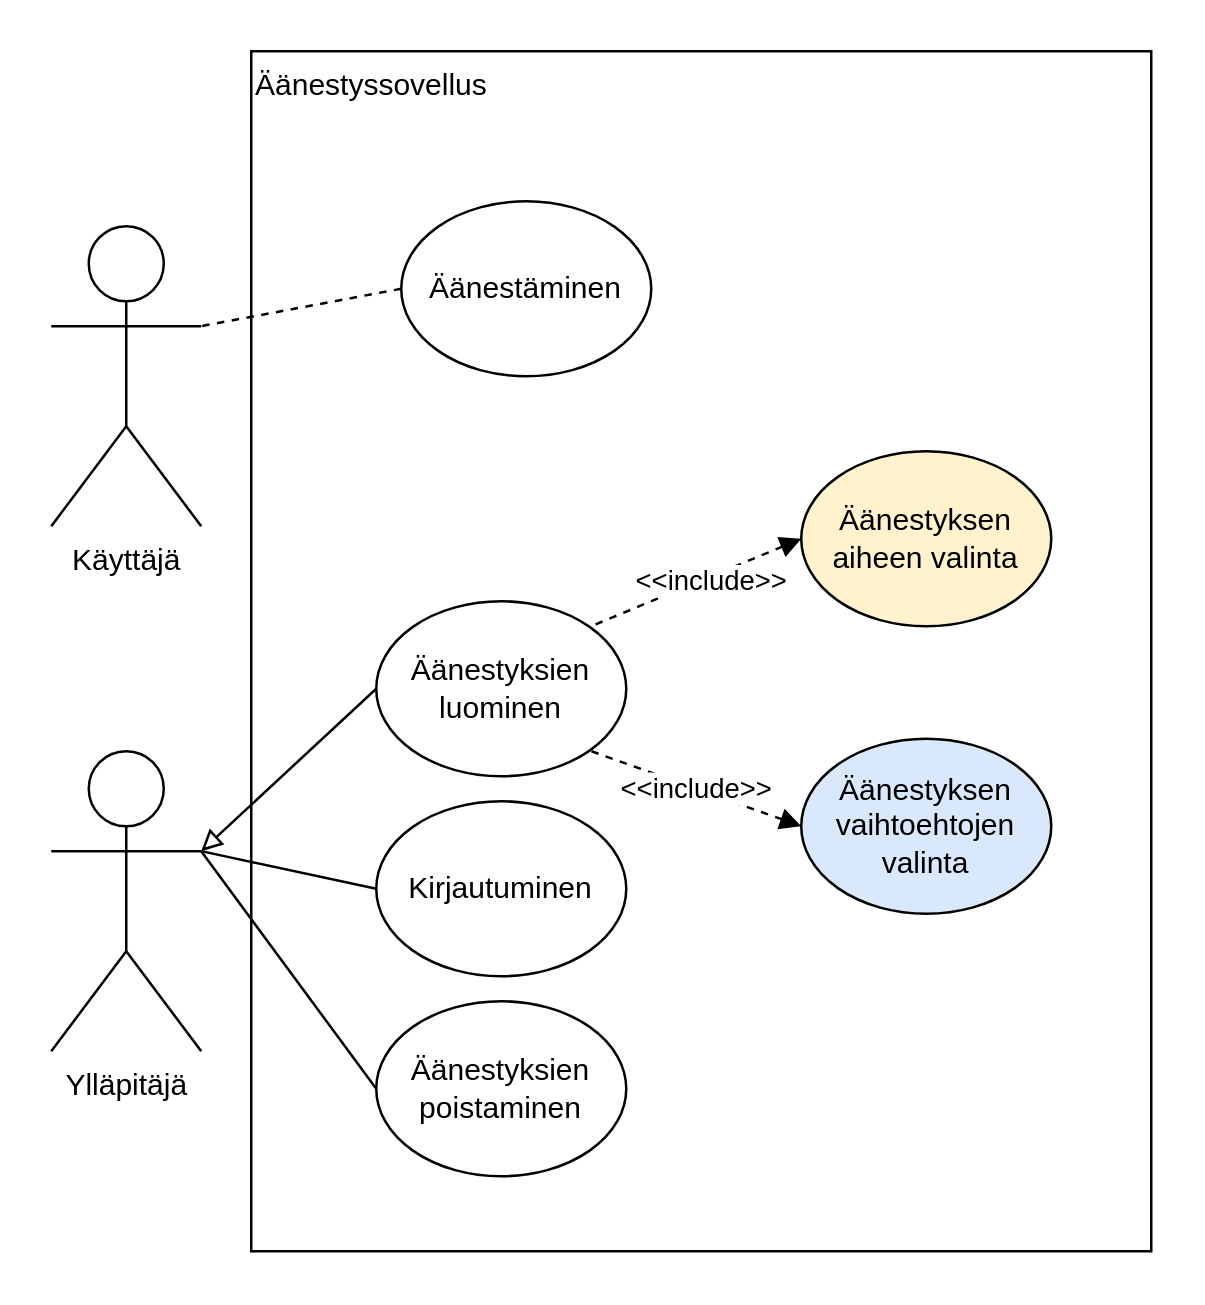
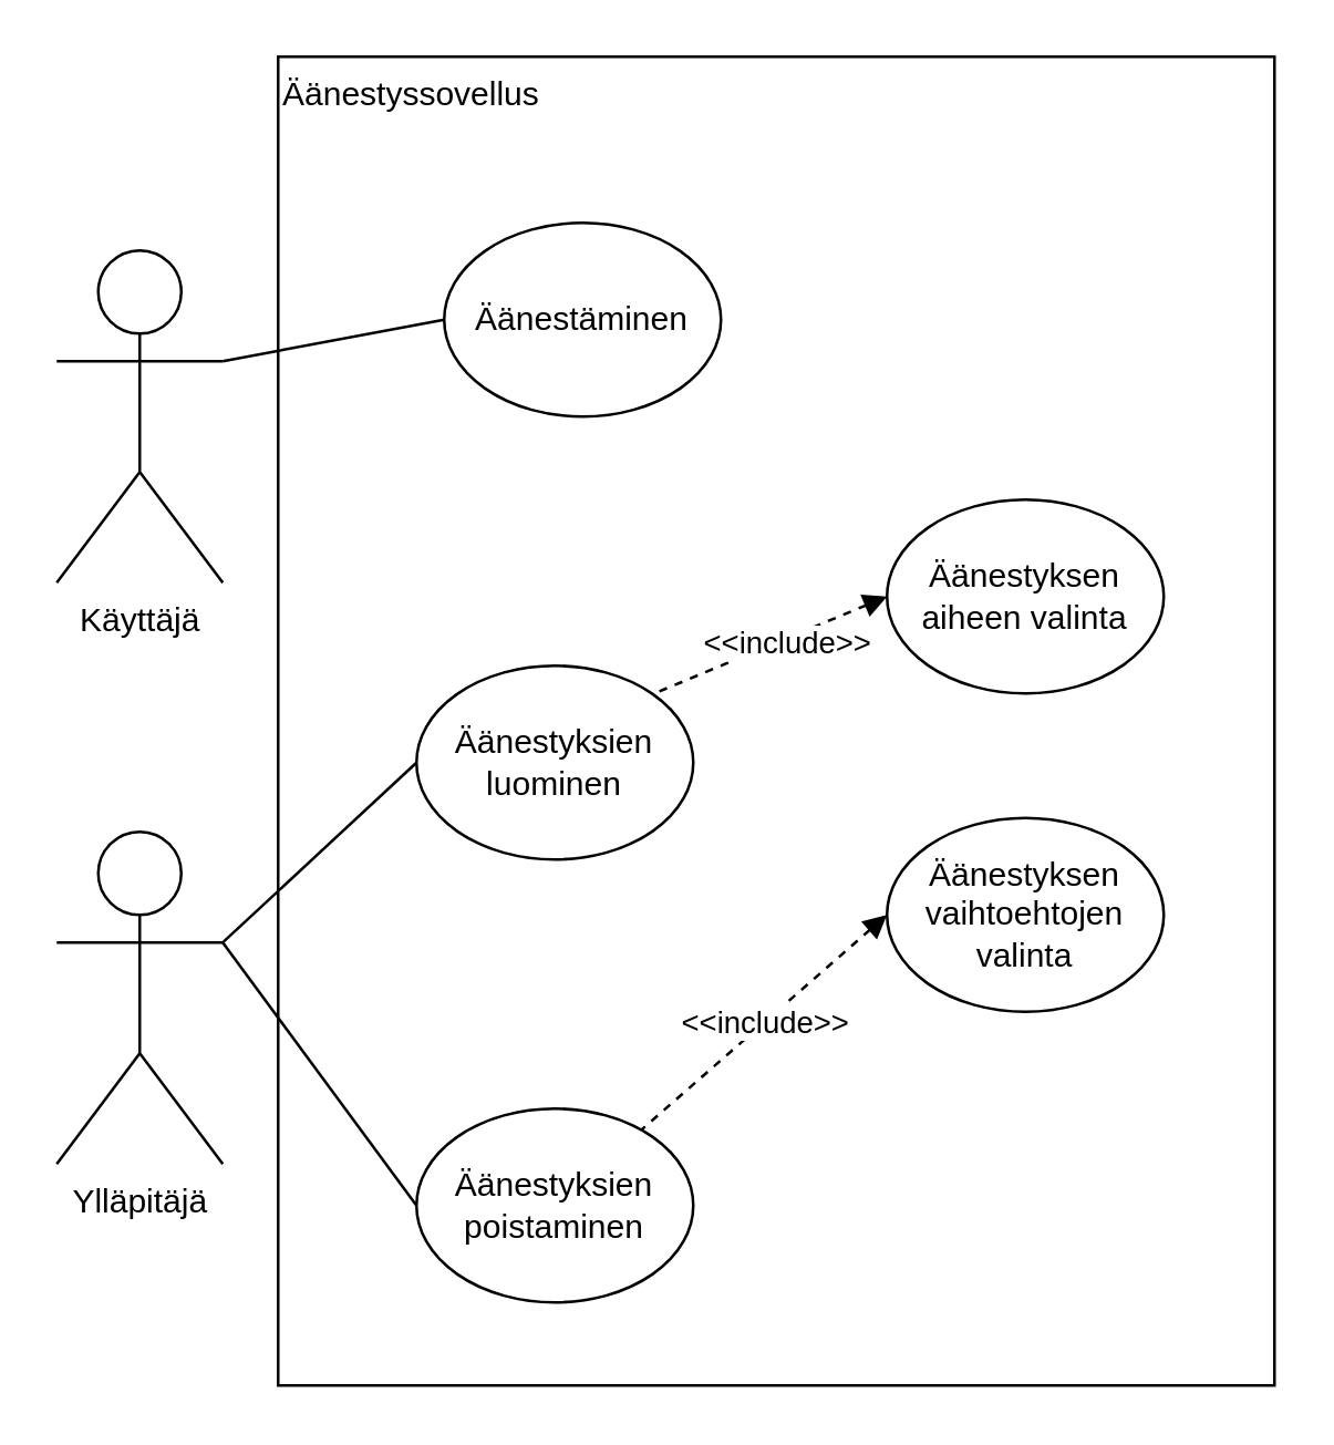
- <mxCell id="5" style="rounded=0;orthogonalLoop=1;jettySize=auto;html=1;exitX=0;exitY=0.5;exitDx=0;exitDy=0;entryX=1;entryY=0.333;entryDx=0;entryDy=0;entryPerimeter=0;endArrow=none;endFill=0;dashed=1;" edge="1" parent="1" source="6" target="2"><mxGeometry relative="1" as="geometry" /></mxCell>
+ <mxCell id="5" style="rounded=0;orthogonalLoop=1;jettySize=auto;html=1;exitX=0;exitY=0.5;exitDx=0;exitDy=0;entryX=1;entryY=0.333;entryDx=0;entryDy=0;entryPerimeter=0;endArrow=none;endFill=0;" edge="1" parent="1" source="6" target="2"><mxGeometry relative="1" as="geometry" /></mxCell>
- <mxCell id="15" value="Äänestyksen aiheen valinta" style="ellipse;whiteSpace=wrap;html=1;fillColor=#fff2cc;" vertex="1" parent="1"><mxGeometry x="320" y="180" width="100" height="70" as="geometry" /></mxCell>
+ <mxCell id="15" value="Äänestyksen aiheen valinta" style="ellipse;whiteSpace=wrap;html=1;" vertex="1" parent="1"><mxGeometry x="320" y="180" width="100" height="70" as="geometry" /></mxCell>
- <mxCell id="16" value="&amp;lt;&amp;lt;include&amp;gt;&amp;gt;" style="rounded=0;orthogonalLoop=1;jettySize=auto;html=1;exitX=0;exitY=0.5;exitDx=0;exitDy=0;entryX=1;entryY=1;entryDx=0;entryDy=0;dashed=1;endArrow=none;endFill=0;startArrow=block;startFill=1;" edge="1" parent="1" source="17" target="8"><mxGeometry relative="1" as="geometry" /></mxCell>
+ <mxCell id="16" value="&amp;lt;&amp;lt;include&amp;gt;&amp;gt;" style="rounded=0;orthogonalLoop=1;jettySize=auto;html=1;exitX=0;exitY=0.5;exitDx=0;exitDy=0;dashed=1;endArrow=none;endFill=0;startArrow=block;startFill=1;" edge="1" parent="1" source="17" target="10"><mxGeometry relative="1" as="geometry" /></mxCell>
- <mxCell id="17" value="Äänestyksen vaihtoehtojen valinta" style="ellipse;whiteSpace=wrap;html=1;fillColor=#dae8fc;" vertex="1" parent="1"><mxGeometry x="320" y="295" width="100" height="70" as="geometry" /></mxCell>
+ <mxCell id="17" value="Äänestyksen vaihtoehtojen valinta" style="ellipse;whiteSpace=wrap;html=1;" vertex="1" parent="1"><mxGeometry x="320" y="295" width="100" height="70" as="geometry" /></mxCell>
- <mxCell id="7" style="rounded=0;orthogonalLoop=1;jettySize=auto;html=1;exitX=0;exitY=0.5;exitDx=0;exitDy=0;entryX=1;entryY=0.333;entryDx=0;entryDy=0;entryPerimeter=0;endArrow=block;endFill=0;" edge="1" parent="1" source="8" target="3"><mxGeometry relative="1" as="geometry" /></mxCell>
+ <mxCell id="7" style="rounded=0;orthogonalLoop=1;jettySize=auto;html=1;exitX=0;exitY=0.5;exitDx=0;exitDy=0;entryX=1;entryY=0.333;entryDx=0;entryDy=0;entryPerimeter=0;endArrow=none;endFill=0;" edge="1" parent="1" source="8" target="3"><mxGeometry relative="1" as="geometry" /></mxCell>
- <mxCell id="11" style="rounded=0;orthogonalLoop=1;jettySize=auto;html=1;exitX=0;exitY=0.5;exitDx=0;exitDy=0;entryX=1;entryY=0.333;entryDx=0;entryDy=0;entryPerimeter=0;endArrow=none;endFill=0;" edge="1" parent="1" source="12" target="3"><mxGeometry relative="1" as="geometry" /></mxCell>
- <mxCell id="12" value="&lt;div&gt;Kirjautuminen&lt;/div&gt;" style="ellipse;whiteSpace=wrap;html=1;" vertex="1" parent="1"><mxGeometry x="150" y="320" width="100" height="70" as="geometry" /></mxCell>
